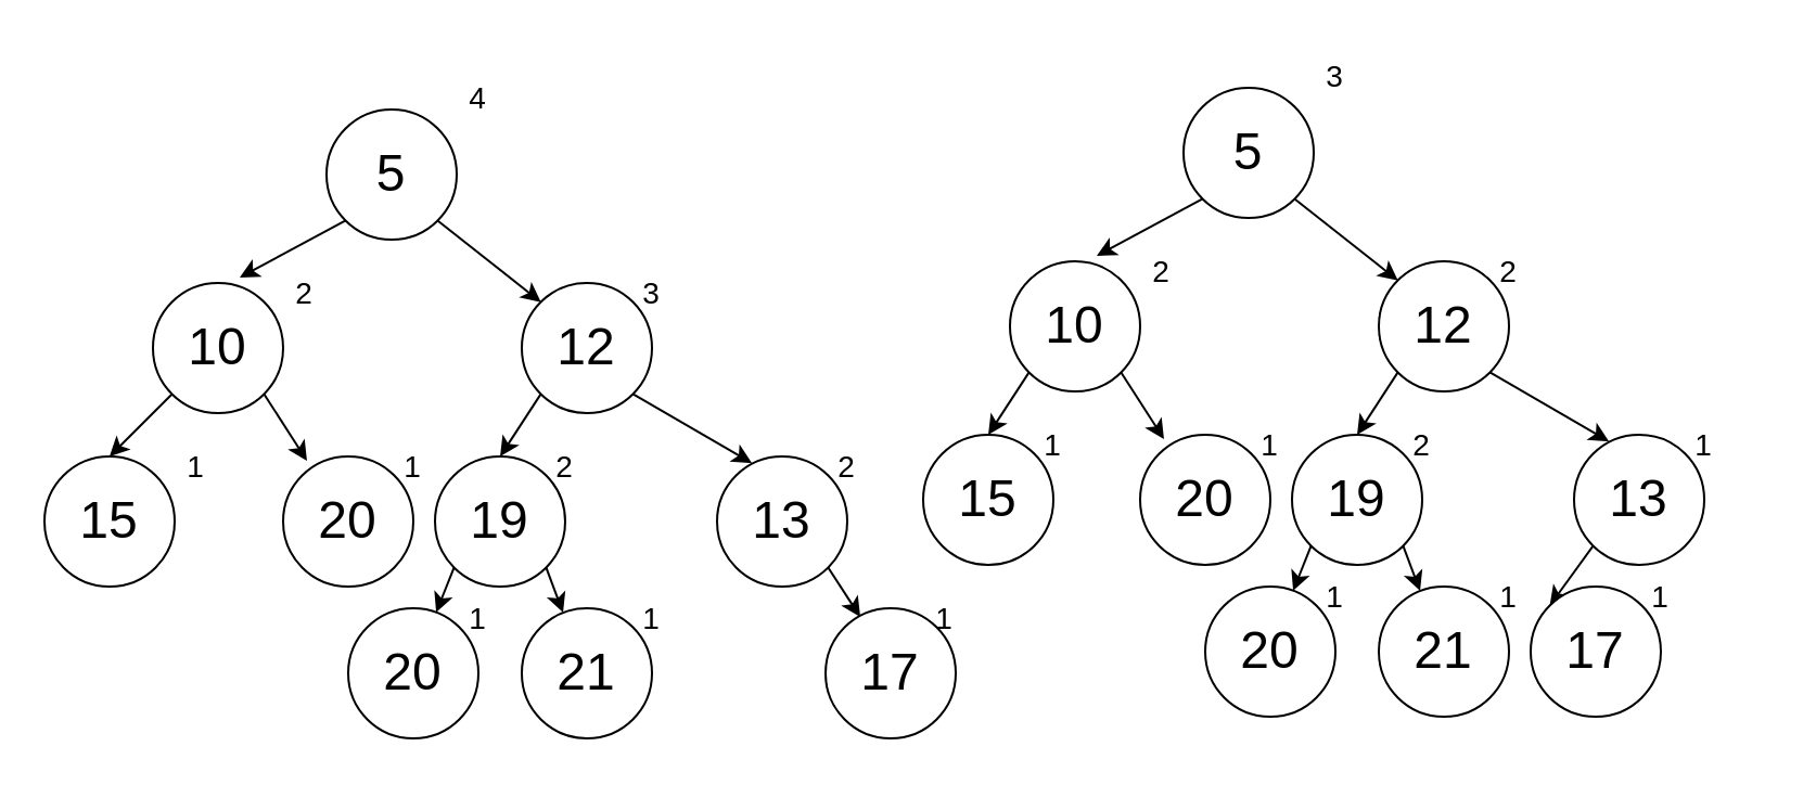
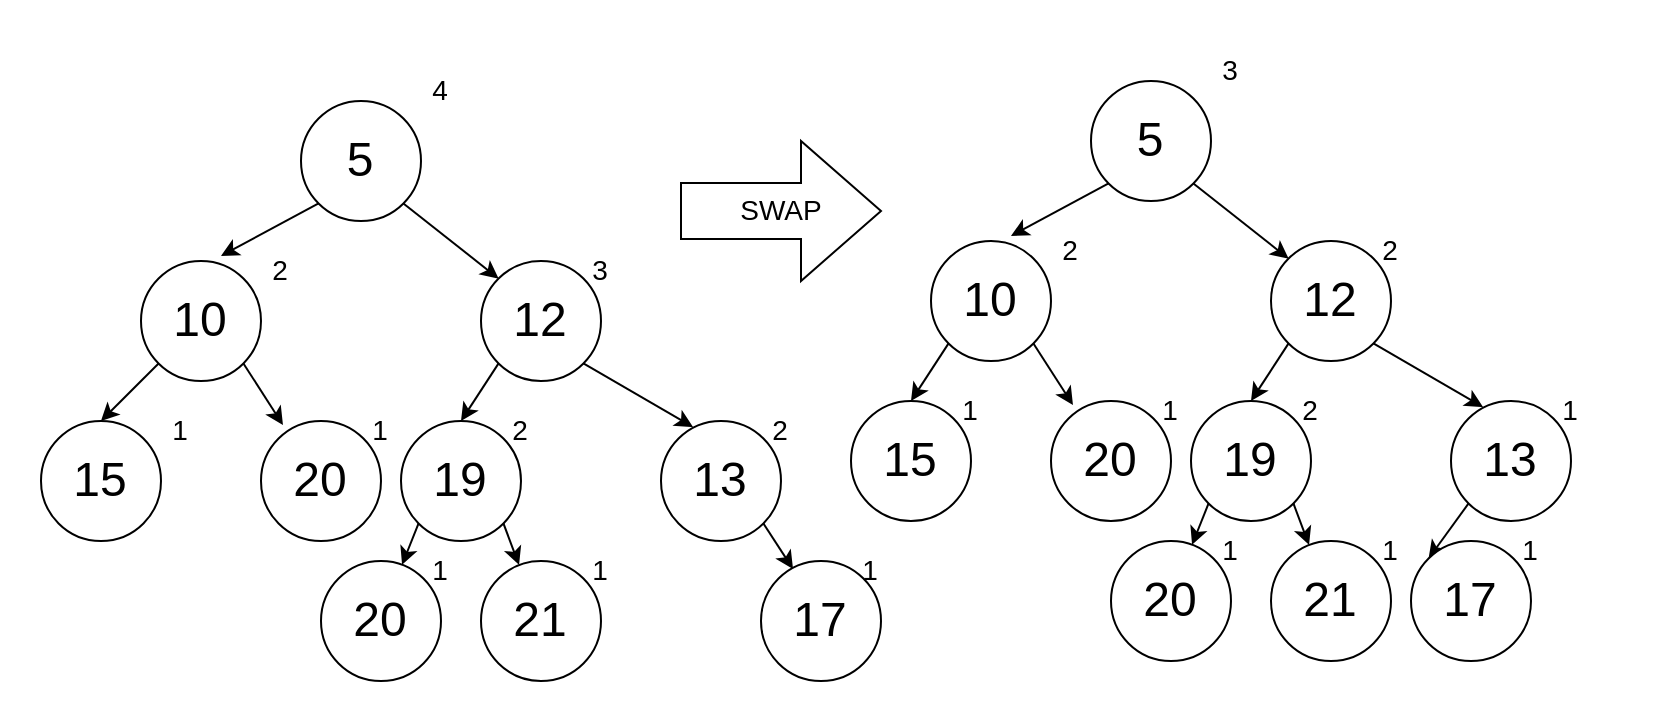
+ <mxCell id="2" value="SWAP" style="html=1;shadow=0;dashed=0;align=center;verticalAlign=middle;shape=mxgraph.arrows2.arrow;dy=0.6;dx=40;notch=0;fontSize=14;strokeColor=#000000;fillColor=none;" parent="1" vertex="1"><mxGeometry x="340" y="70" width="100" height="70" as="geometry" /></mxCell>
